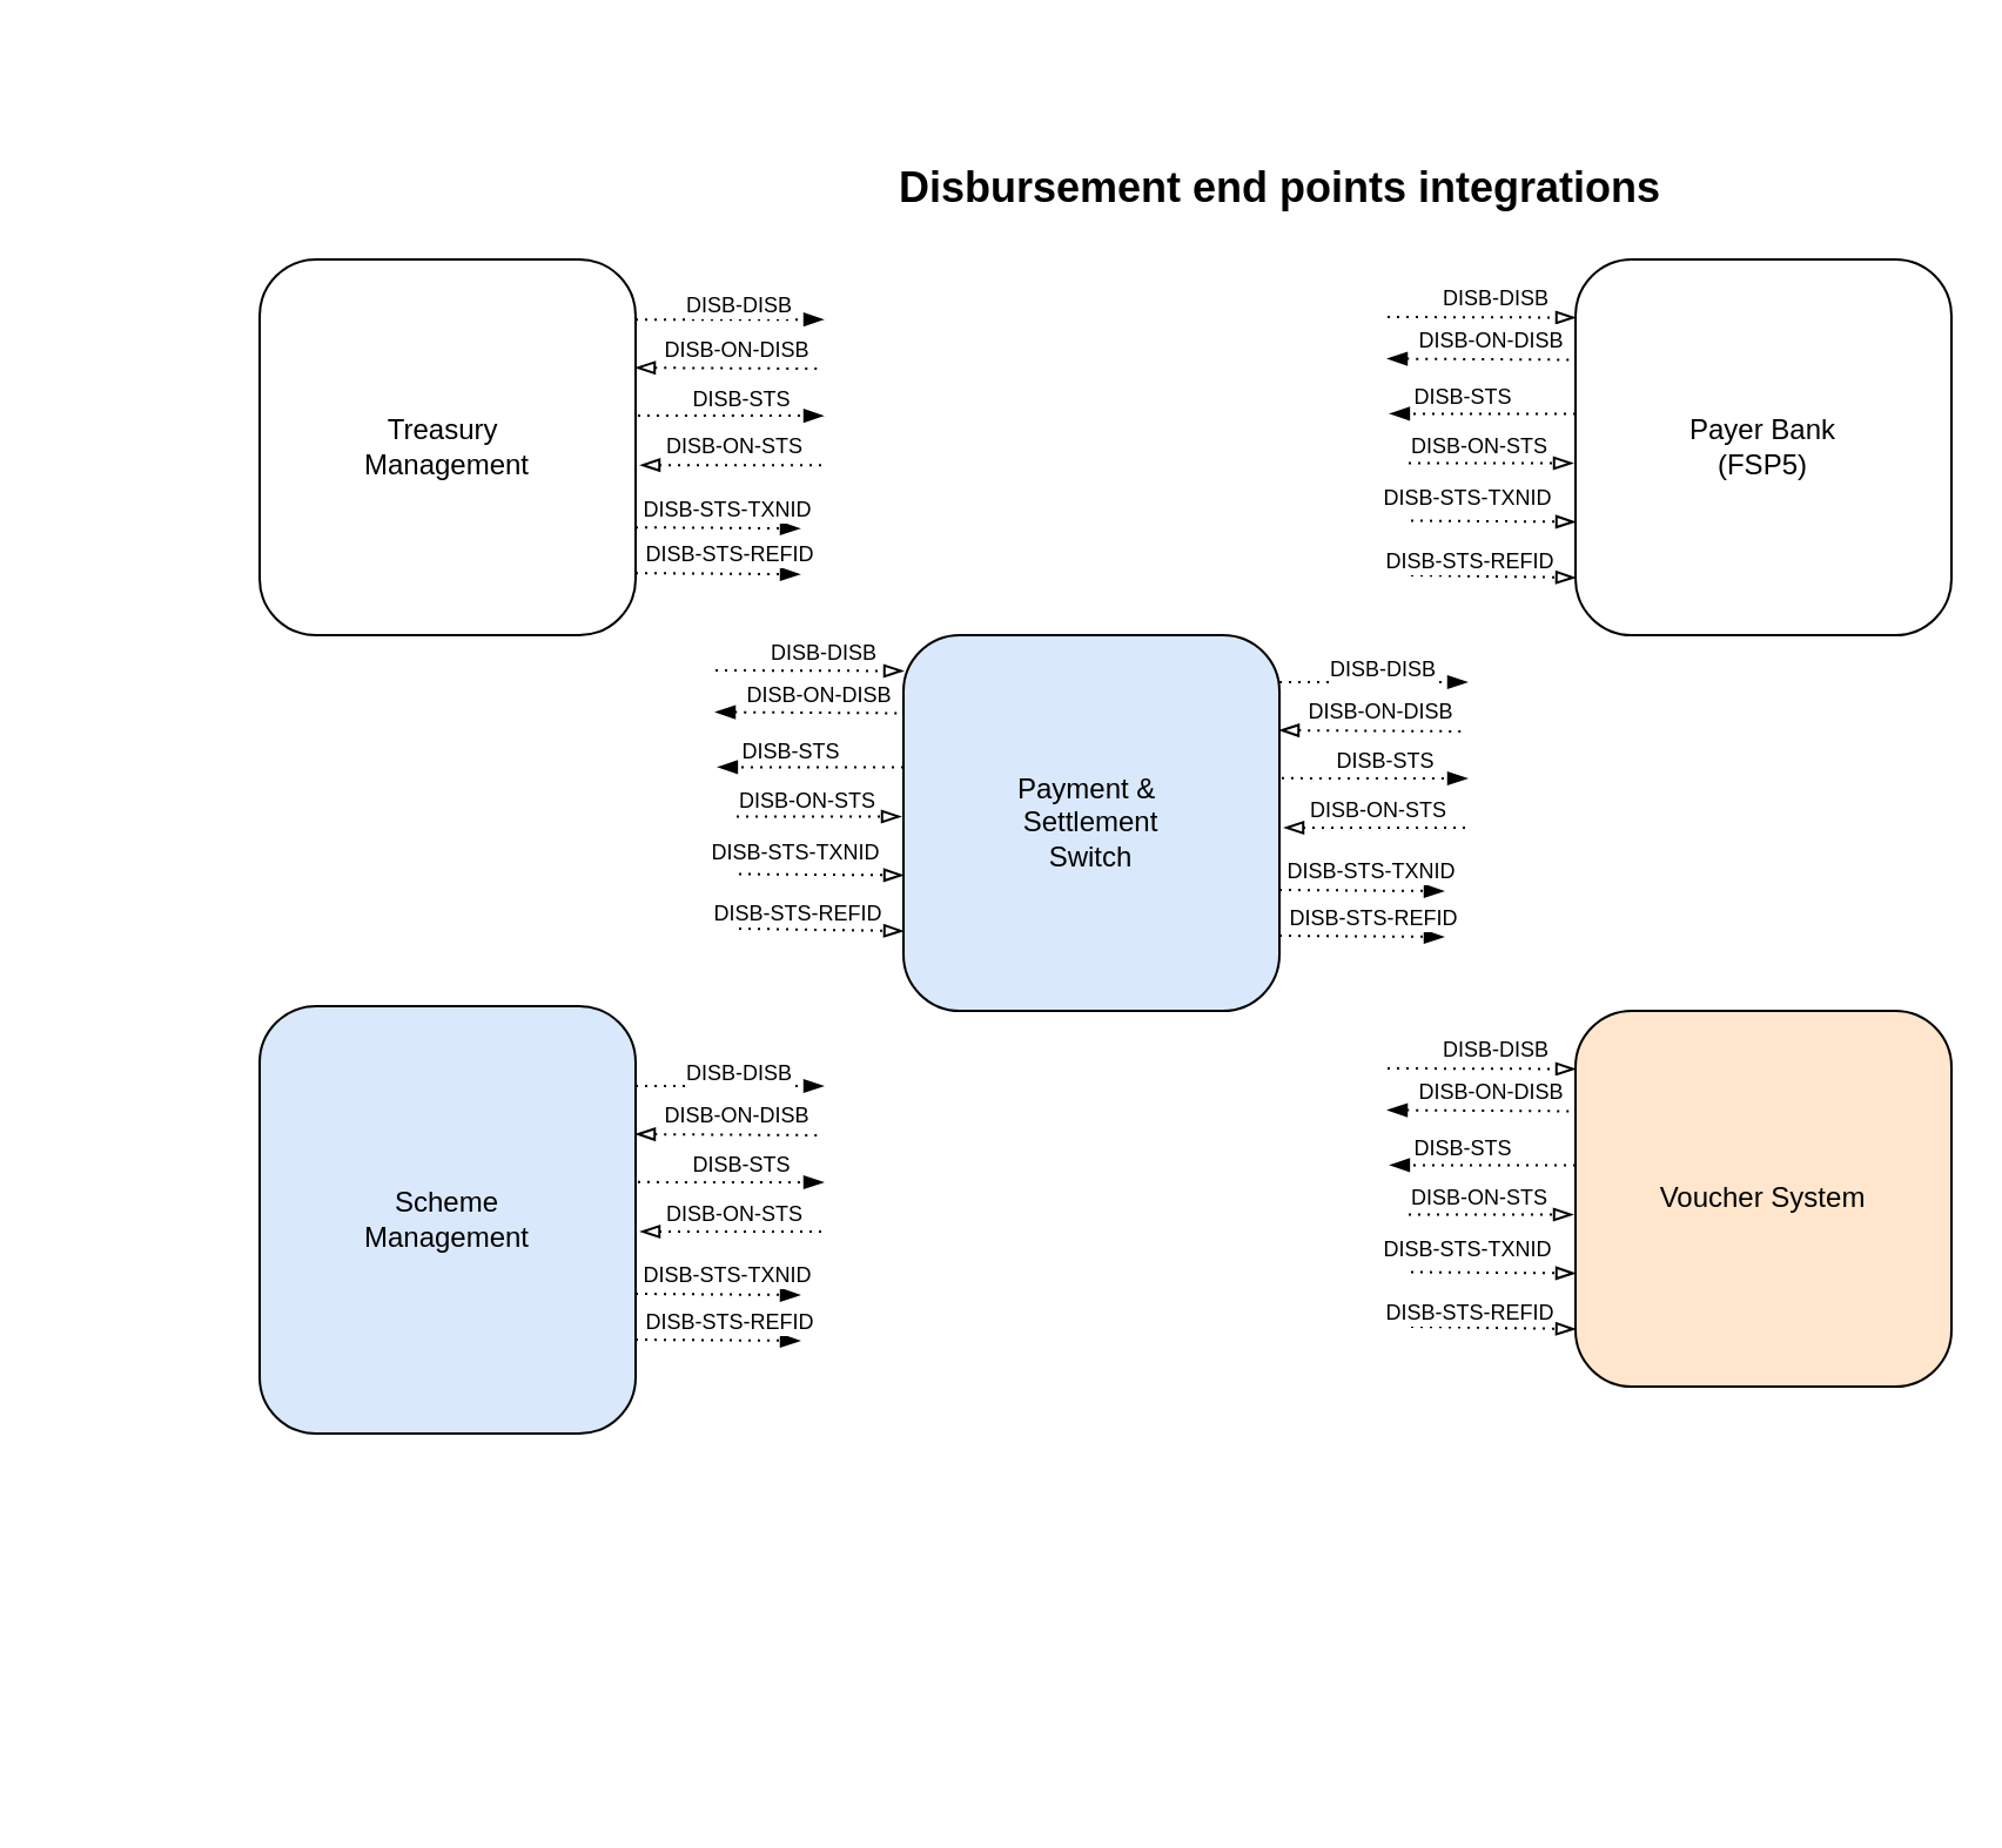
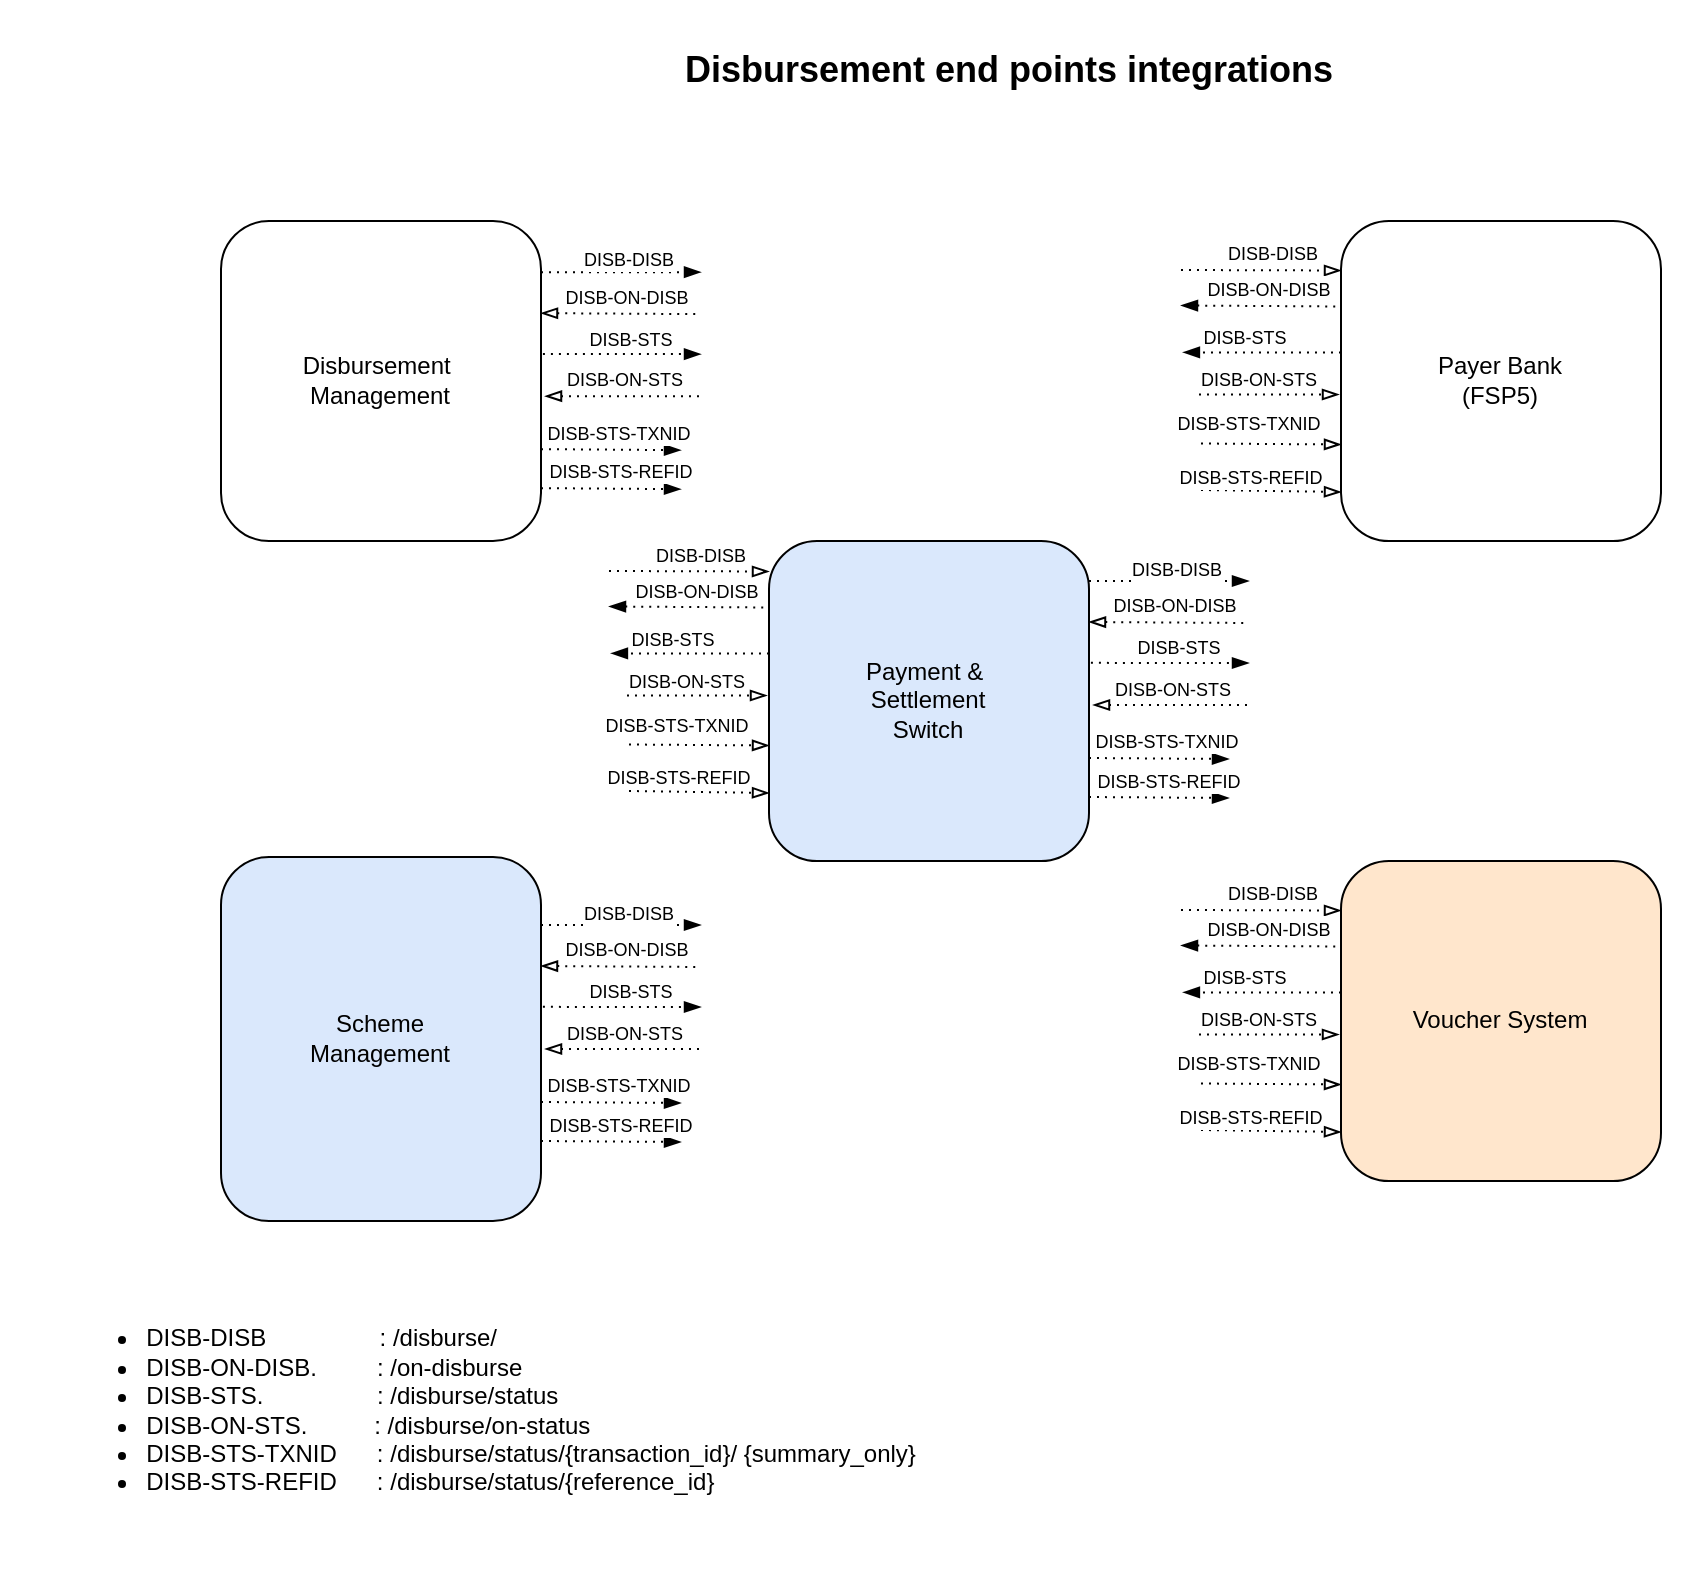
- <mxCell id="13" value="Disbursement end points integrations" style="text;html=1;align=center;verticalAlign=middle;resizable=0;points=[];autosize=1;strokeColor=none;fillColor=none;fontStyle=1;fontSize=18;" parent="1" vertex="1"><mxGeometry x="369" y="65" width="350" height="30" as="geometry" /></mxCell>
+ <mxCell id="13" value="Disbursement end points integrations" style="text;html=1;align=center;verticalAlign=middle;resizable=0;points=[];autosize=1;strokeColor=none;fillColor=none;fontStyle=1;fontSize=18;" parent="1" vertex="1"><mxGeometry x="329" y="20" width="350" height="30" as="geometry" /></mxCell>
- <mxCell id="10" value="Treasury&amp;nbsp;&lt;br&gt;Management" style="rounded=1;whiteSpace=wrap;html=1;" parent="1" vertex="1"><mxGeometry x="110" y="110" width="160" height="160" as="geometry" /></mxCell>
+ <mxCell id="10" value="Disbursement&amp;nbsp;&lt;br&gt;Management" style="rounded=1;whiteSpace=wrap;html=1;" parent="1" vertex="1"><mxGeometry x="110" y="110" width="160" height="160" as="geometry" /></mxCell>
+ <mxCell id="7" value="&lt;div style=&quot;&quot;&gt;&lt;div style=&quot;&quot;&gt;&lt;ul style=&quot;border-color: var(--border-color);&quot;&gt;&lt;li style=&quot;border-color: var(--border-color); text-align: left;&quot;&gt;DISB-DISB&amp;nbsp; &amp;nbsp; &amp;nbsp; &amp;nbsp; &amp;nbsp; &amp;nbsp; &amp;nbsp; &amp;nbsp; &amp;nbsp;: /disburse/&lt;/li&gt;&lt;li style=&quot;border-color: var(--border-color); text-align: left;&quot;&gt;DISB-ON-DISB.&amp;nbsp; &amp;nbsp; &amp;nbsp; &amp;nbsp; &amp;nbsp;: /on-disburse&lt;/li&gt;&lt;li style=&quot;border-color: var(--border-color); text-align: left;&quot;&gt;DISB-STS.&amp;nbsp; &amp;nbsp; &amp;nbsp; &amp;nbsp; &amp;nbsp; &amp;nbsp; &amp;nbsp; &amp;nbsp; &amp;nbsp;: /disburse/status&lt;/li&gt;&lt;li style=&quot;border-color: var(--border-color); text-align: left;&quot;&gt;DISB-ON-STS.&amp;nbsp; &amp;nbsp; &amp;nbsp; &amp;nbsp; &amp;nbsp; : /disburse/on-status&lt;/li&gt;&lt;li style=&quot;border-color: var(--border-color); text-align: left;&quot;&gt;DISB-STS-TXNID&amp;nbsp; &amp;nbsp; &amp;nbsp; :&amp;nbsp;/disburse/status/{transaction_id}/ {summary_only}&lt;/li&gt;&lt;li style=&quot;border-color: var(--border-color); text-align: left;&quot;&gt;DISB-STS-REFID&amp;nbsp; &amp;nbsp; &amp;nbsp; :&amp;nbsp;/disburse/status/{reference_id}&lt;/li&gt;&lt;/ul&gt;&lt;/div&gt;&lt;/div&gt;" style="text;html=1;align=center;verticalAlign=middle;resizable=0;points=[];autosize=1;strokeColor=none;fillColor=none;" parent="1" vertex="1"><mxGeometry x="20" y="645" width="450" height="120" as="geometry" /></mxCell>
